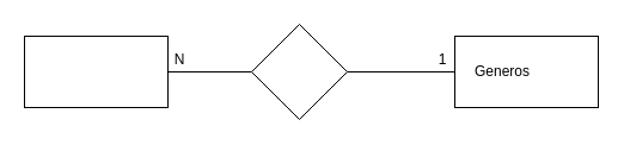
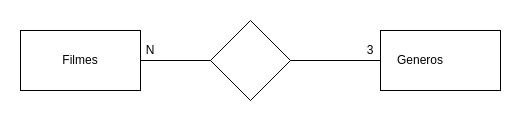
- <mxCell id="11" value="1" style="text;html=1;strokeColor=none;fillColor=none;align=center;verticalAlign=middle;whiteSpace=wrap;rounded=0;" vertex="1" parent="1"><mxGeometry x="360" y="40" width="20" height="20" as="geometry" /></mxCell>
+ <mxCell id="11" value="3" style="text;html=1;strokeColor=none;fillColor=none;align=center;verticalAlign=middle;whiteSpace=wrap;rounded=0;" vertex="1" parent="1"><mxGeometry x="360" y="40" width="20" height="20" as="geometry" /></mxCell>
+ <mxCell id="3" value="Filmes" style="text;html=1;strokeColor=none;fillColor=none;align=center;verticalAlign=middle;whiteSpace=wrap;rounded=0;" vertex="1" parent="1"><mxGeometry x="60" y="50" width="40" height="20" as="geometry" /></mxCell>
